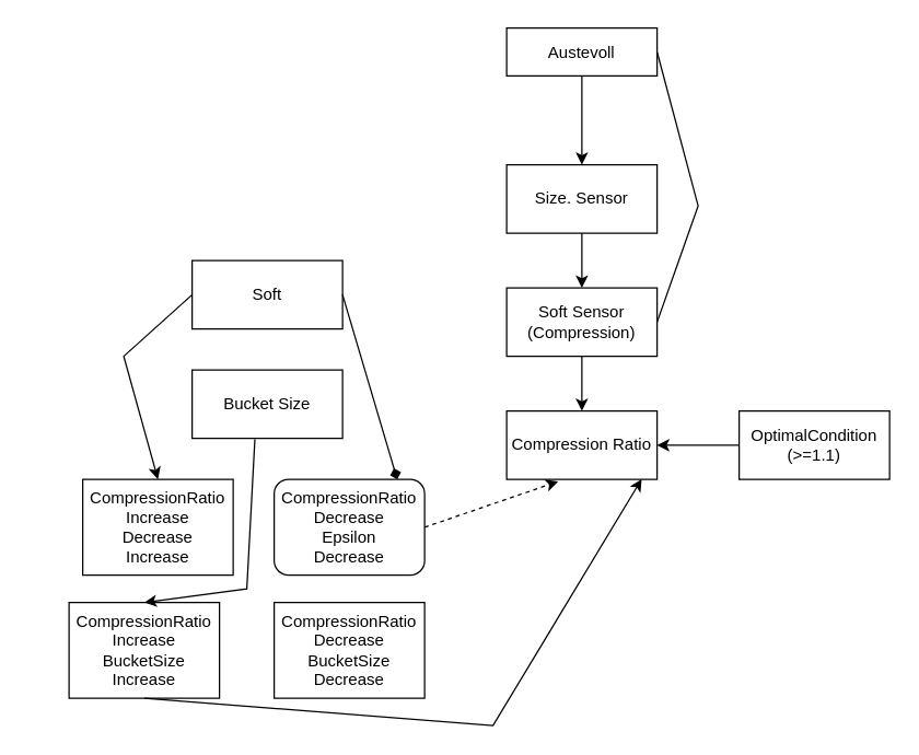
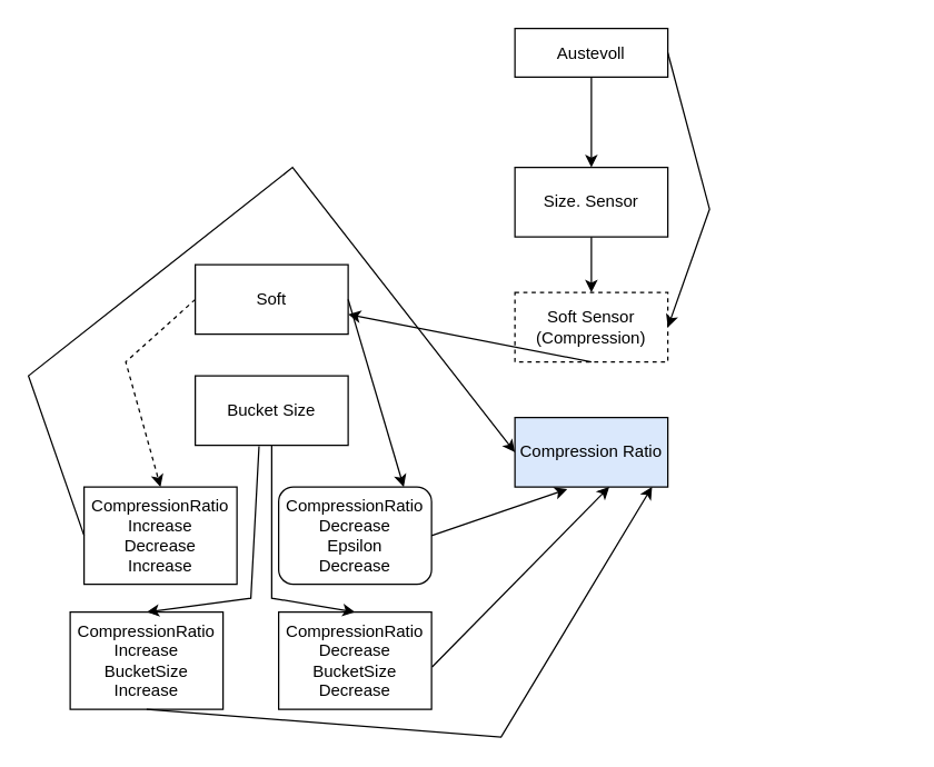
+ <mxCell id="22" value="" style="endArrow=classic;html=1;rounded=0;exitX=0;exitY=0.5;exitDx=0;exitDy=0;entryX=0;entryY=0.5;entryDx=0;entryDy=0;" edge="1" parent="1" source="13" target="7"><mxGeometry width="50" height="50" relative="1" as="geometry"><mxPoint x="170" y="170" as="sourcePoint" /><mxPoint x="220" y="120" as="targetPoint" /><Array as="points"><mxPoint x="20" y="270" /><mxPoint x="210" y="120" /></Array></mxGeometry></mxCell>
- <mxCell id="11" value="" style="endArrow=none;html=1;rounded=0;exitX=1;exitY=0.5;exitDx=0;exitDy=0;entryX=1;entryY=0.5;entryDx=0;entryDy=0;" edge="1" parent="1" source="2" target="5"><mxGeometry width="50" height="50" relative="1" as="geometry"><mxPoint x="580" y="150" as="sourcePoint" /><mxPoint x="540" y="180" as="targetPoint" /><Array as="points"><mxPoint x="510" y="150" /></Array></mxGeometry></mxCell>
+ <mxCell id="11" value="" style="endArrow=classic;html=1;rounded=0;exitX=1;exitY=0.5;exitDx=0;exitDy=0;entryX=1;entryY=0.5;entryDx=0;entryDy=0;" edge="1" parent="1" source="2" target="5"><mxGeometry width="50" height="50" relative="1" as="geometry"><mxPoint x="580" y="150" as="sourcePoint" /><mxPoint x="540" y="180" as="targetPoint" /><Array as="points"><mxPoint x="510" y="150" /></Array></mxGeometry></mxCell>
- <mxCell id="5" value="Soft Sensor (Compression)" style="html=1;whiteSpace=wrap;" vertex="1" parent="1"><mxGeometry x="370" y="210" width="110" height="50" as="geometry" /></mxCell>
+ <mxCell id="5" value="Soft Sensor (Compression)" style="html=1;whiteSpace=wrap;dashed=1;" vertex="1" parent="1"><mxGeometry x="370" y="210" width="110" height="50" as="geometry" /></mxCell>
- <mxCell id="16" value="" style="endArrow=classic;html=1;rounded=0;exitX=0;exitY=0.5;exitDx=0;exitDy=0;entryX=0.5;entryY=0;entryDx=0;entryDy=0;" edge="1" parent="1" source="9" target="13"><mxGeometry width="50" height="50" relative="1" as="geometry"><mxPoint x="50" y="260" as="sourcePoint" /><mxPoint x="100" y="210" as="targetPoint" /><Array as="points"><mxPoint x="90" y="260" /></Array></mxGeometry></mxCell>
+ <mxCell id="16" value="" style="endArrow=classic;html=1;rounded=0;exitX=0;exitY=0.5;exitDx=0;exitDy=0;entryX=0.5;entryY=0;entryDx=0;entryDy=0;dashed=1;" edge="1" parent="1" source="9" target="13"><mxGeometry width="50" height="50" relative="1" as="geometry"><mxPoint x="50" y="260" as="sourcePoint" /><mxPoint x="100" y="210" as="targetPoint" /><Array as="points"><mxPoint x="90" y="260" /></Array></mxGeometry></mxCell>
- <mxCell id="8" value="" style="endArrow=classic;html=1;rounded=0;exitX=0.5;exitY=1;exitDx=0;exitDy=0;entryX=0.5;entryY=0;entryDx=0;entryDy=0;" edge="1" parent="1" source="5" target="7"><mxGeometry width="50" height="50" relative="1" as="geometry"><mxPoint x="550" y="320" as="sourcePoint" /><mxPoint x="600" y="270" as="targetPoint" /></mxGeometry></mxCell>
+ <mxCell id="8" value="" style="endArrow=classic;html=1;rounded=0;exitX=0.5;exitY=1;exitDx=0;exitDy=0;" edge="1" parent="1" source="5" target="9"><mxGeometry width="50" height="50" relative="1" as="geometry"><mxPoint x="550" y="320" as="sourcePoint" /><mxPoint x="600" y="270" as="targetPoint" /></mxGeometry></mxCell>
- <mxCell id="7" value="Compression Ratio" style="html=1;whiteSpace=wrap;" vertex="1" parent="1"><mxGeometry x="370" y="300" width="110" height="50" as="geometry" /></mxCell>
+ <mxCell id="7" value="Compression Ratio" style="html=1;whiteSpace=wrap;fillColor=#dae8fc;" vertex="1" parent="1"><mxGeometry x="370" y="300" width="110" height="50" as="geometry" /></mxCell>
- <mxCell id="25" value="" style="endArrow=classic;html=1;rounded=0;exitX=0;exitY=0.5;exitDx=0;exitDy=0;entryX=1;entryY=0.5;entryDx=0;entryDy=0;" edge="1" parent="1" source="24" target="7"><mxGeometry width="50" height="50" relative="1" as="geometry"><mxPoint x="510" y="520" as="sourcePoint" /><mxPoint x="560" y="470" as="targetPoint" /></mxGeometry></mxCell>
- <mxCell id="24" value="OptimalCondition&lt;div&gt;(&amp;gt;=1.1)&lt;/div&gt;" style="html=1;whiteSpace=wrap;" vertex="1" parent="1"><mxGeometry x="540" y="300" width="110" height="50" as="geometry" /></mxCell>
- <mxCell id="17" value="" style="endArrow=diamond;html=1;rounded=0;exitX=1;exitY=0.5;exitDx=0;exitDy=0;entryX=0.818;entryY=0;entryDx=0;entryDy=0;entryPerimeter=0;" edge="1" parent="1" source="9" target="14"><mxGeometry width="50" height="50" relative="1" as="geometry"><mxPoint x="70" y="200" as="sourcePoint" /><mxPoint x="120" y="150" as="targetPoint" /></mxGeometry></mxCell>
+ <mxCell id="17" value="" style="endArrow=classic;html=1;rounded=0;exitX=1;exitY=0.5;exitDx=0;exitDy=0;entryX=0.818;entryY=0;entryDx=0;entryDy=0;entryPerimeter=0;" edge="1" parent="1" source="9" target="14"><mxGeometry width="50" height="50" relative="1" as="geometry"><mxPoint x="70" y="200" as="sourcePoint" /><mxPoint x="120" y="150" as="targetPoint" /></mxGeometry></mxCell>
- <mxCell id="20" value="" style="endArrow=classic;html=1;rounded=0;exitX=1;exitY=0.5;exitDx=0;exitDy=0;entryX=0.342;entryY=1.031;entryDx=0;entryDy=0;entryPerimeter=0;dashed=1;" edge="1" parent="1" source="14" target="7"><mxGeometry width="50" height="50" relative="1" as="geometry"><mxPoint x="360" y="440" as="sourcePoint" /><mxPoint x="410" y="390" as="targetPoint" /></mxGeometry></mxCell>
+ <mxCell id="20" value="" style="endArrow=classic;html=1;rounded=0;exitX=1;exitY=0.5;exitDx=0;exitDy=0;entryX=0.342;entryY=1.031;entryDx=0;entryDy=0;entryPerimeter=0;" edge="1" parent="1" source="14" target="7"><mxGeometry width="50" height="50" relative="1" as="geometry"><mxPoint x="360" y="440" as="sourcePoint" /><mxPoint x="410" y="390" as="targetPoint" /></mxGeometry></mxCell>
+ <mxCell id="19" value="" style="endArrow=classic;html=1;rounded=0;exitX=0.5;exitY=1;exitDx=0;exitDy=0;entryX=0.5;entryY=0;entryDx=0;entryDy=0;" edge="1" parent="1" source="10" target="15"><mxGeometry width="50" height="50" relative="1" as="geometry"><mxPoint x="390" y="470" as="sourcePoint" /><mxPoint x="440" y="420" as="targetPoint" /><Array as="points"><mxPoint x="195" y="430" /></Array></mxGeometry></mxCell>
+ <mxCell id="21" value="" style="endArrow=classic;html=1;rounded=0;exitX=1.004;exitY=0.565;exitDx=0;exitDy=0;exitPerimeter=0;entryX=0.617;entryY=0.997;entryDx=0;entryDy=0;entryPerimeter=0;" edge="1" parent="1" source="15" target="7"><mxGeometry width="50" height="50" relative="1" as="geometry"><mxPoint x="350" y="450" as="sourcePoint" /><mxPoint x="400" y="400" as="targetPoint" /></mxGeometry></mxCell>
